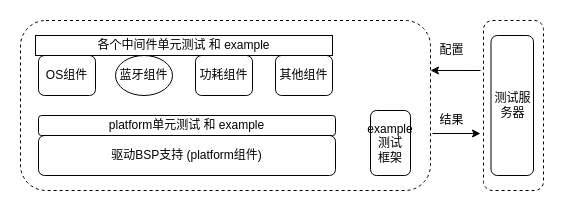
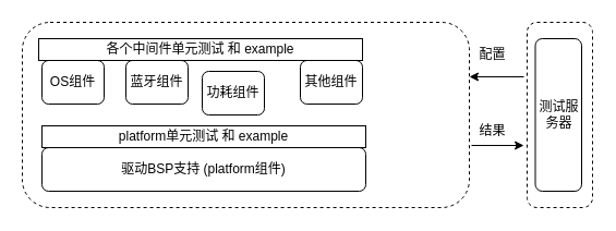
- <mxCell id="5" value="蓝牙组件" style="ellipse;whiteSpace=wrap;html=1;" vertex="1" parent="1"><mxGeometry x="115" y="55" width="57" height="40" as="geometry" /></mxCell>
+ <mxCell id="5" value="蓝牙组件" style="rounded=1;whiteSpace=wrap;html=1;" vertex="1" parent="1"><mxGeometry x="115" y="55" width="57" height="40" as="geometry" /></mxCell>
- <mxCell id="6" value="功耗组件" style="rounded=1;whiteSpace=wrap;html=1;" vertex="1" parent="1"><mxGeometry x="195" y="55" width="57" height="40" as="geometry" /></mxCell>
+ <mxCell id="6" value="功耗组件" style="rounded=1;whiteSpace=wrap;html=1;" vertex="1" parent="1"><mxGeometry x="185" y="65" width="57" height="40" as="geometry" /></mxCell>
- <mxCell id="8" value="platform单元测试 和 example" style="whiteSpace=wrap;html=1;rounded=1;" vertex="1" parent="1"><mxGeometry x="38" y="115" width="297" height="20" as="geometry" /></mxCell>
+ <mxCell id="8" value="platform单元测试 和 example" style="rounded=0;whiteSpace=wrap;html=1;" vertex="1" parent="1"><mxGeometry x="38" y="115" width="297" height="20" as="geometry" /></mxCell>
- <mxCell id="16" value="example测试&lt;br&gt;框架" style="rounded=1;whiteSpace=wrap;html=1;" vertex="1" parent="1"><mxGeometry x="370" y="110" width="40" height="65" as="geometry" /></mxCell>
